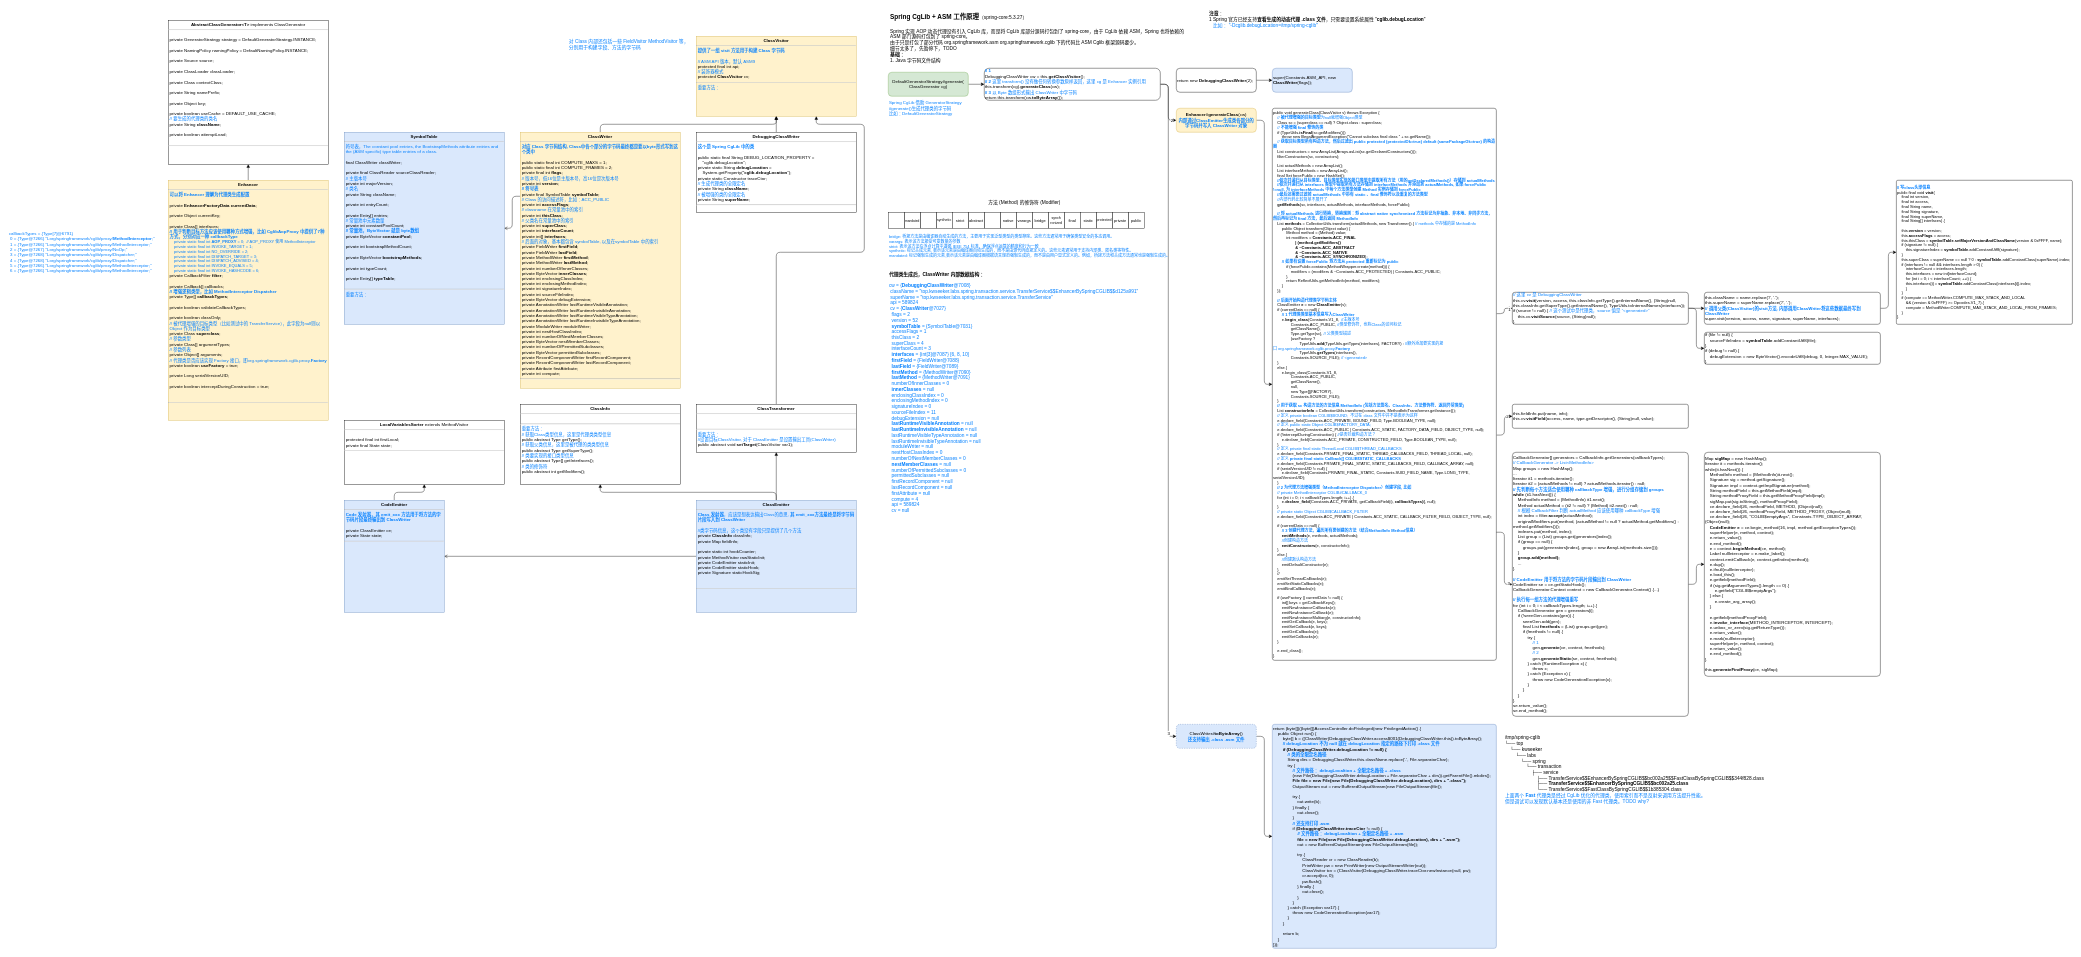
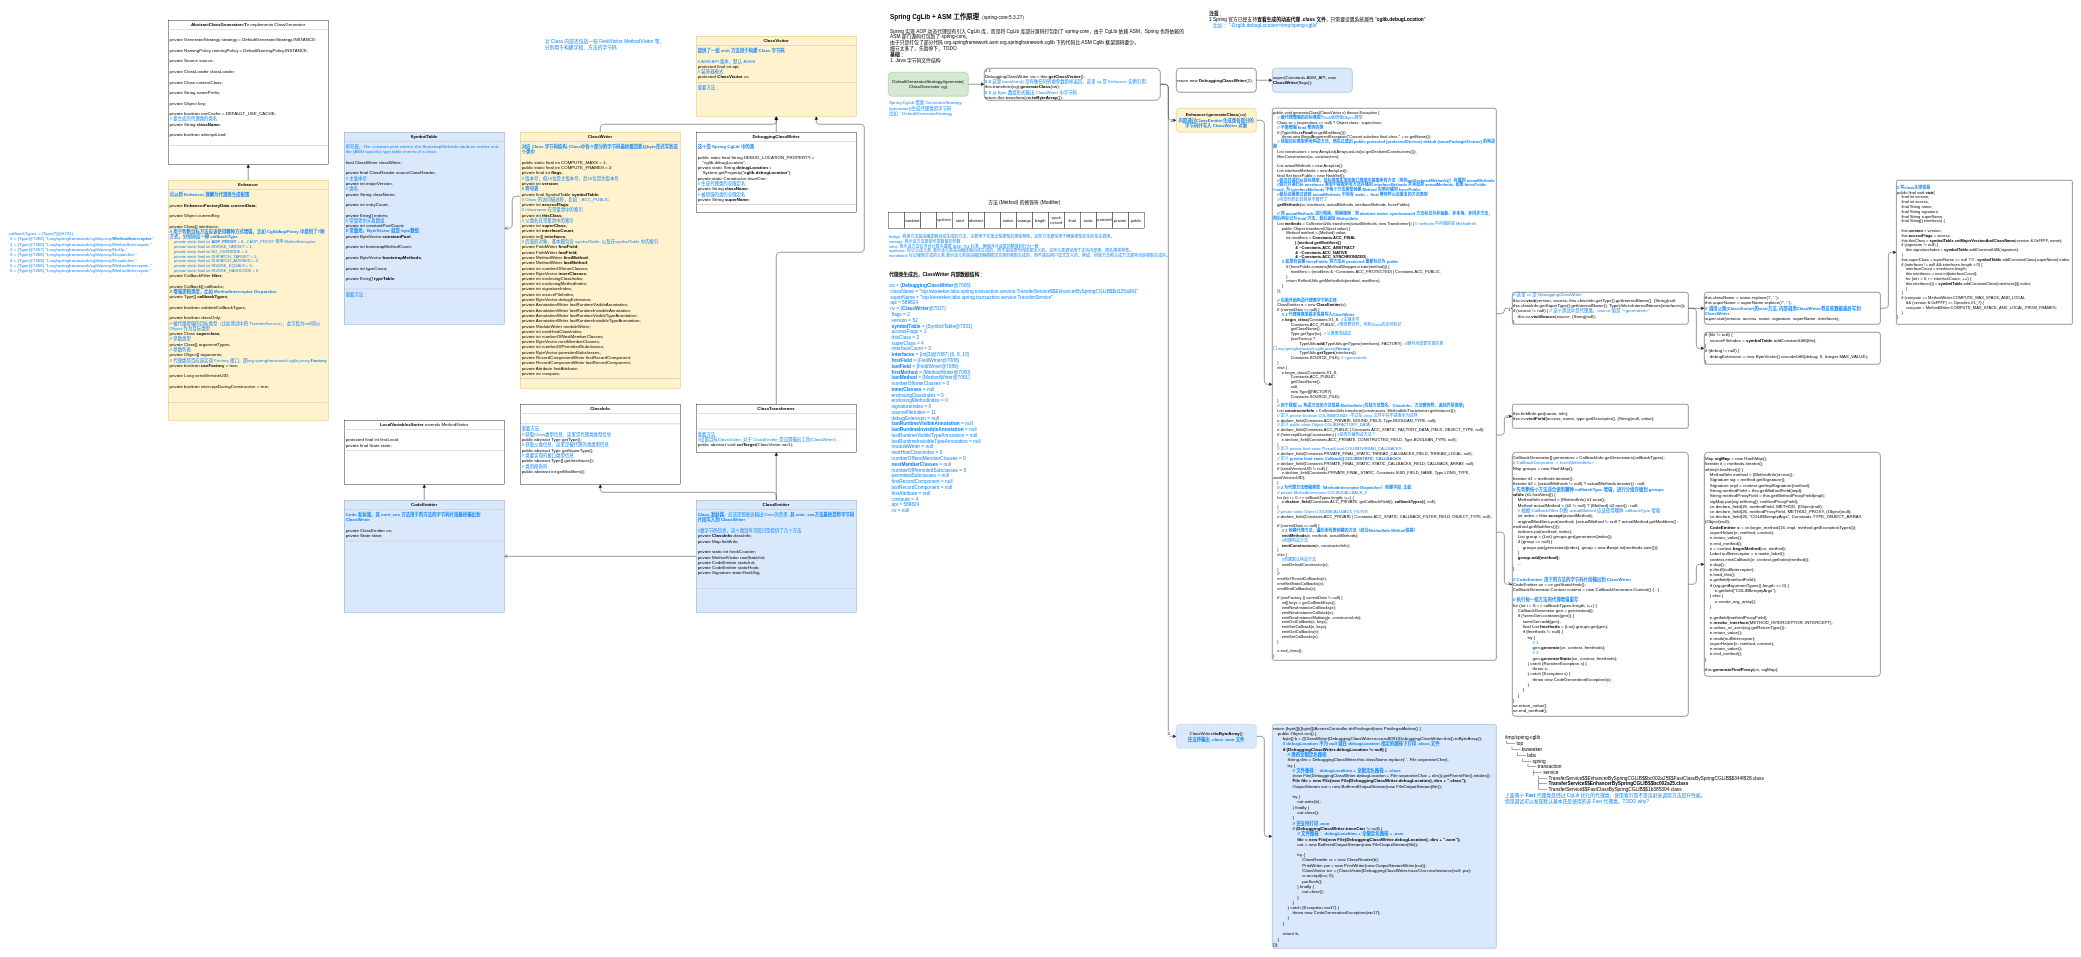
- <mxCell id="78" value="&lt;font color=&quot;#007fff&quot;&gt;对 Class 内部还包括一些 FieldVisitor MethodVisitor 等，&lt;br&gt;分别用于构建字段、方法的字节码&lt;br&gt;&lt;/font&gt;" style="text;html=1;align=left;verticalAlign=middle;resizable=0;points=[];autosize=1;strokeColor=none;fillColor=none;" vertex="1" parent="1"><mxGeometry x="1420" y="90" width="320" height="40" as="geometry" /></mxCell>
+ <mxCell id="78" value="&lt;font color=&quot;#007fff&quot;&gt;对 Class 内部还包括一些 FieldVisitor MethodVisitor 等，&lt;br&gt;分别用于构建字段、方法的字节码&lt;br&gt;&lt;/font&gt;" style="text;html=1;align=left;verticalAlign=middle;resizable=0;points=[];autosize=1;strokeColor=none;fillColor=none;" vertex="1" parent="1"><mxGeometry x="1360" y="90" width="320" height="40" as="geometry" /></mxCell>
- <mxCell id="36" value="&lt;font style=&quot;font-size: 10px;&quot;&gt;bridge&lt;/font&gt;" style="rounded=0;whiteSpace=wrap;html=1;fontSize=10;" parent="1" vertex="1"><mxGeometry x="2580" y="530" width="40" height="40" as="geometry" /></mxCell>
+ <mxCell id="36" value="&lt;font style=&quot;font-size: 10px;&quot;&gt;length&lt;/font&gt;" style="rounded=0;whiteSpace=wrap;html=1;fontSize=10;" parent="1" vertex="1"><mxGeometry x="2580" y="530" width="40" height="40" as="geometry" /></mxCell>
- <mxCell id="73" value="&lt;p style=&quot;margin: 4px 0px 0px; text-align: center;&quot;&gt;&lt;b&gt;CodeEmitter&lt;/b&gt;&lt;br style=&quot;font-size: 11px;&quot;&gt;&lt;/p&gt;&lt;hr style=&quot;font-size: 11px;&quot;&gt;&lt;p style=&quot;margin: 0px 0px 0px 4px;&quot;&gt;&lt;font color=&quot;#007fff&quot;&gt;&lt;b&gt;Code 发射器，其 emit_xxx 方法用于将方法的字节码片段最终输出到 ClassWriter&lt;/b&gt;&lt;/font&gt;&lt;/p&gt;&lt;p style=&quot;margin: 0px 0px 0px 4px;&quot;&gt;&lt;span style=&quot;background-color: initial;&quot;&gt;&lt;br&gt;&lt;/span&gt;&lt;/p&gt;&lt;p style=&quot;margin: 0px 0px 0px 4px;&quot;&gt;&lt;span style=&quot;background-color: initial;&quot;&gt;private ClassEmitter ce;&lt;/span&gt;&lt;br&gt;&lt;/p&gt;&lt;p style=&quot;margin: 0px 0px 0px 4px;&quot;&gt;private State state;&lt;/p&gt;&lt;hr style=&quot;font-size: 11px;&quot;&gt;&lt;p style=&quot;margin: 0px 0px 0px 4px;&quot;&gt;&lt;br style=&quot;font-size: 11px;&quot;&gt;&lt;/p&gt;&lt;p style=&quot;margin: 0px 0px 0px 4px;&quot;&gt;&lt;br&gt;&lt;/p&gt;" style="verticalAlign=top;align=left;overflow=fill;fontSize=11;fontFamily=Helvetica;html=1;whiteSpace=wrap;fillColor=#dae8fc;strokeColor=#6c8ebf;" parent="1" vertex="1"><mxGeometry x="860" y="1250" width="250" height="280" as="geometry" /></mxCell>
+ <mxCell id="73" value="&lt;p style=&quot;margin: 4px 0px 0px; text-align: center;&quot;&gt;&lt;b&gt;CodeEmitter&lt;/b&gt;&lt;br style=&quot;font-size: 11px;&quot;&gt;&lt;/p&gt;&lt;hr style=&quot;font-size: 11px;&quot;&gt;&lt;p style=&quot;margin: 0px 0px 0px 4px;&quot;&gt;&lt;font color=&quot;#007fff&quot;&gt;&lt;b&gt;Code 发射器，其 emit_xxx 方法用于将方法的字节码片段最终输出到 ClassWriter&lt;/b&gt;&lt;/font&gt;&lt;/p&gt;&lt;p style=&quot;margin: 0px 0px 0px 4px;&quot;&gt;&lt;span style=&quot;background-color: initial;&quot;&gt;&lt;br&gt;&lt;/span&gt;&lt;/p&gt;&lt;p style=&quot;margin: 0px 0px 0px 4px;&quot;&gt;&lt;span style=&quot;background-color: initial;&quot;&gt;private ClassEmitter ce;&lt;/span&gt;&lt;br&gt;&lt;/p&gt;&lt;p style=&quot;margin: 0px 0px 0px 4px;&quot;&gt;private State state;&lt;/p&gt;&lt;hr style=&quot;font-size: 11px;&quot;&gt;&lt;p style=&quot;margin: 0px 0px 0px 4px;&quot;&gt;&lt;br style=&quot;font-size: 11px;&quot;&gt;&lt;/p&gt;&lt;p style=&quot;margin: 0px 0px 0px 4px;&quot;&gt;&lt;br&gt;&lt;/p&gt;" style="verticalAlign=top;align=left;overflow=fill;fontSize=11;fontFamily=Helvetica;html=1;whiteSpace=wrap;fillColor=#dae8fc;strokeColor=#6c8ebf;" parent="1" vertex="1"><mxGeometry x="860" y="1250" width="400" height="280" as="geometry" /></mxCell>
